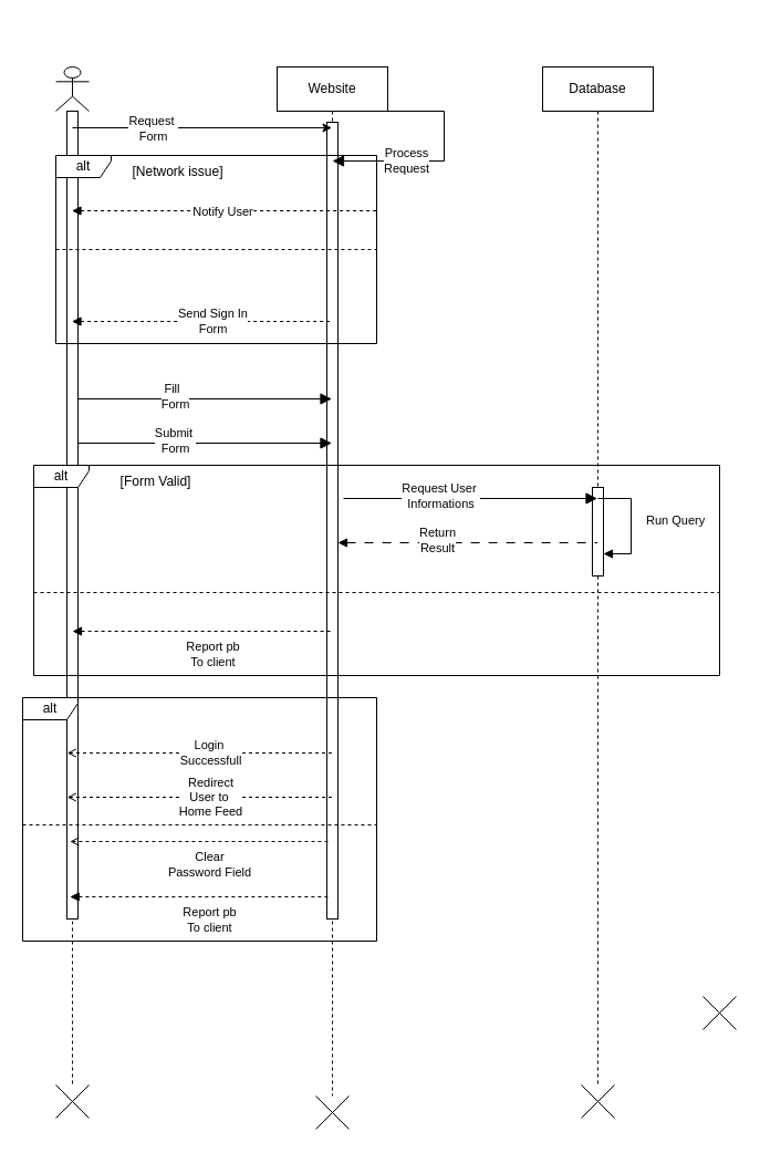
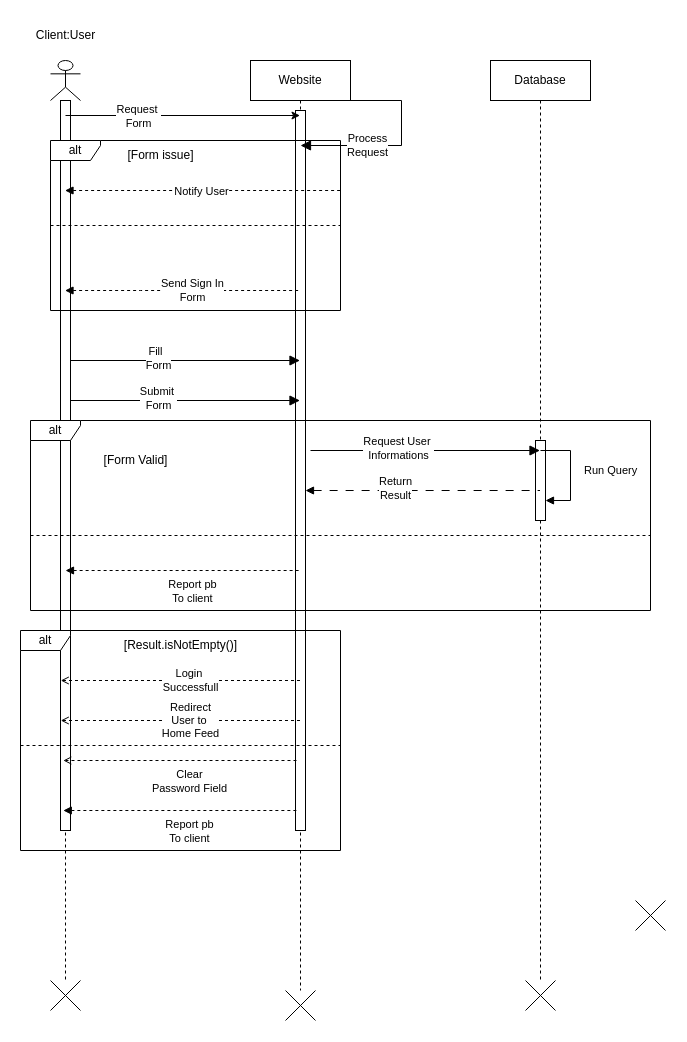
+ <mxCell id="48" value="Client:User" style="text;html=1;align=center;verticalAlign=middle;resizable=0;points=[];autosize=1;strokeColor=none;fillColor=none;" vertex="1" parent="1"><mxGeometry x="25" width="80" height="30" as="geometry" y="20" /></mxCell>
- <mxCell id="10" value="[Network issue]" style="text;html=1;align=center;verticalAlign=middle;resizable=0;points=[];autosize=1;strokeColor=none;fillColor=none;" parent="8" vertex="1"><mxGeometry x="55" width="110" height="30" as="geometry" /></mxCell>
+ <mxCell id="10" value="[Form issue]" style="text;html=1;align=center;verticalAlign=middle;resizable=0;points=[];autosize=1;strokeColor=none;fillColor=none;" parent="8" vertex="1"><mxGeometry x="55" width="110" height="30" as="geometry" /></mxCell>
- <mxCell id="25" value="[Form Valid]" style="text;html=1;align=center;verticalAlign=middle;resizable=0;points=[];autosize=1;strokeColor=none;fillColor=none;" parent="23" vertex="1"><mxGeometry x="65" width="90" height="30" as="geometry" /></mxCell>
+ <mxCell id="25" value="[Form Valid]" style="text;html=1;align=center;verticalAlign=middle;resizable=0;points=[];autosize=1;strokeColor=none;fillColor=none;" parent="23" vertex="1"><mxGeometry x="60" y="25" width="90" height="30" as="geometry" /></mxCell>
+ <mxCell id="39" value="[Result.isNotEmpty()]" style="text;html=1;align=center;verticalAlign=middle;resizable=0;points=[];autosize=1;strokeColor=none;fillColor=none;" vertex="1" parent="37"><mxGeometry x="90" width="140" height="30" as="geometry" /></mxCell>
